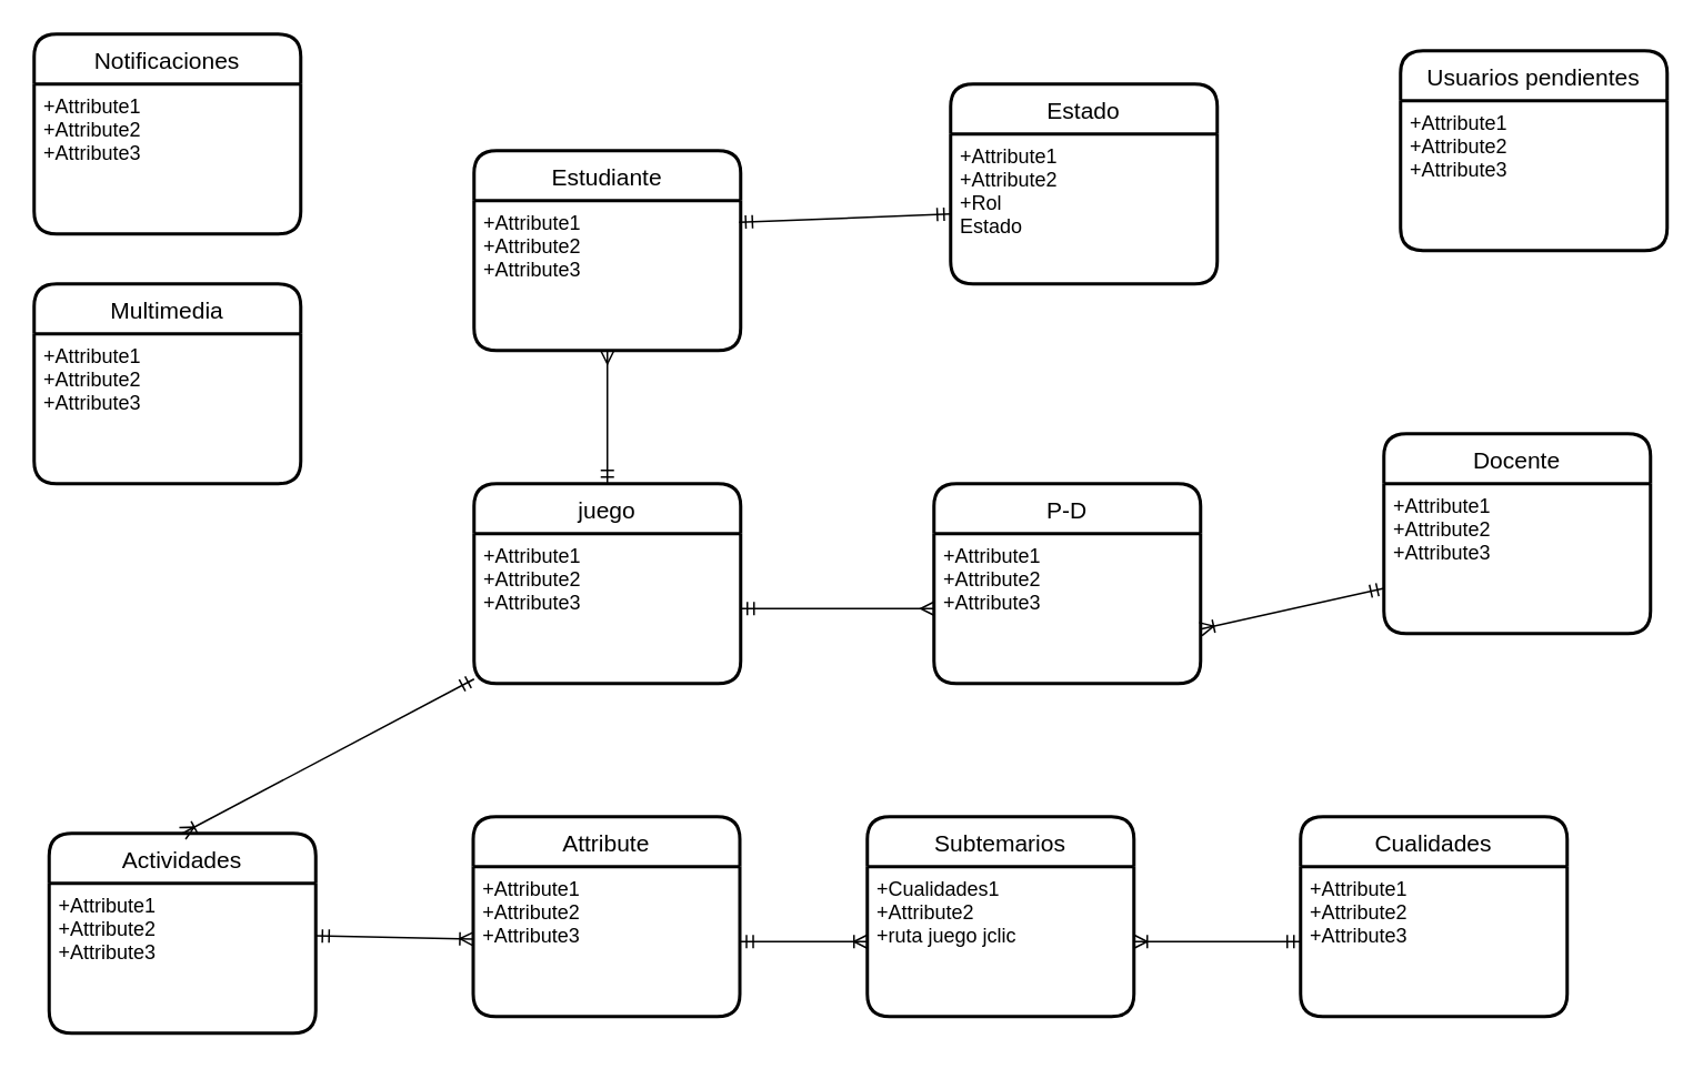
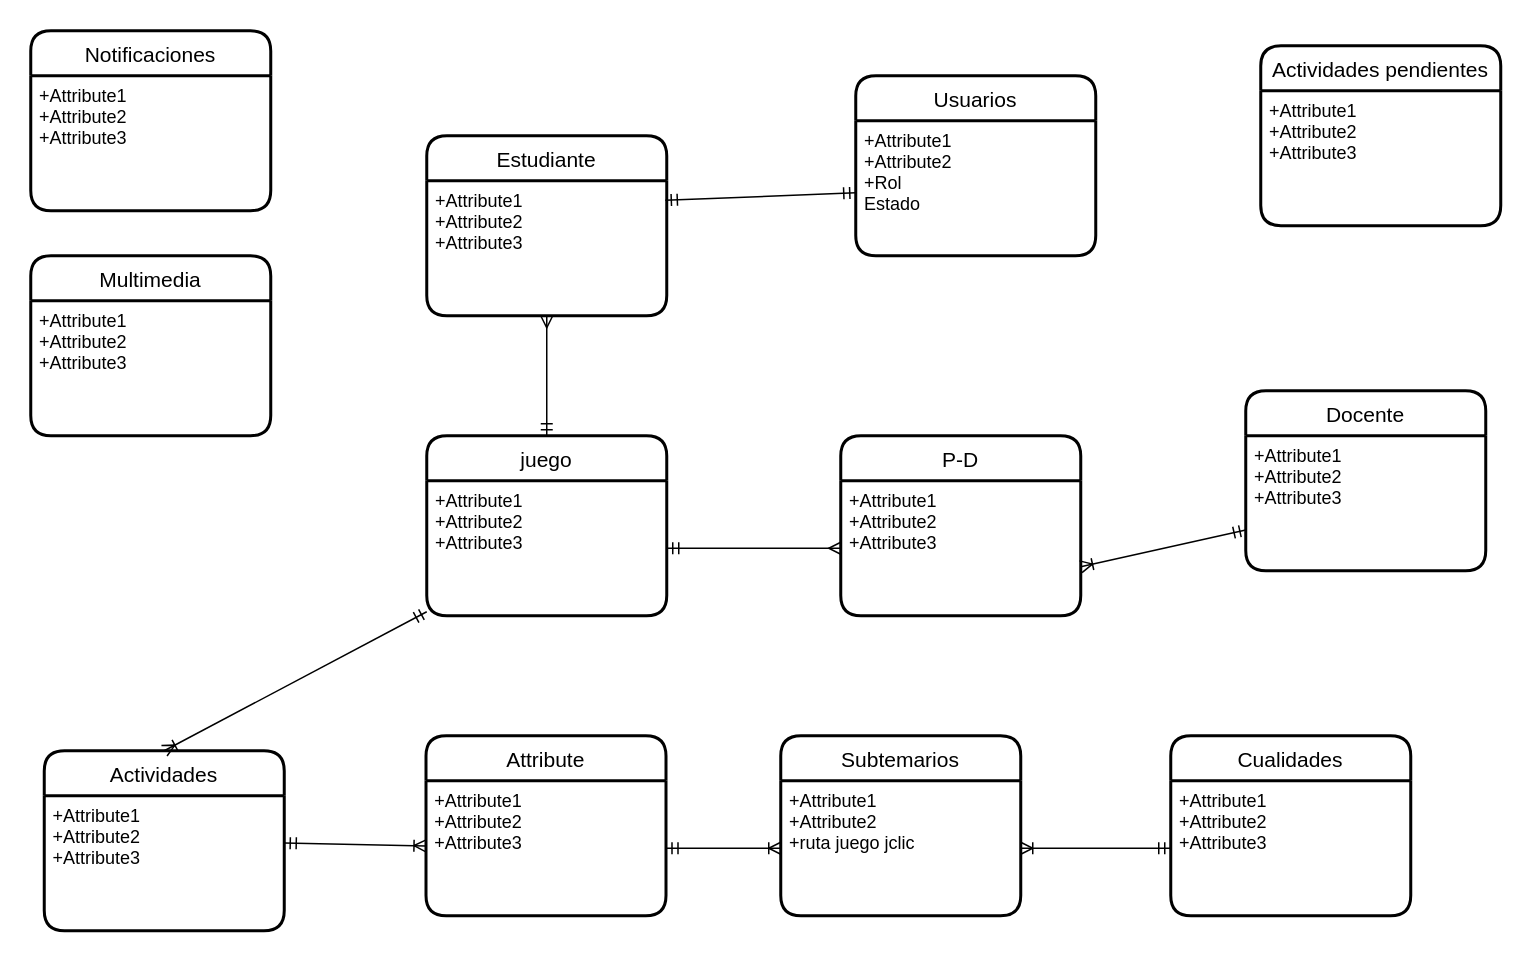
- <mxCell id="34" value="Usuarios pendientes" style="swimlane;childLayout=stackLayout;horizontal=1;startSize=30;horizontalStack=0;rounded=1;fontSize=14;fontStyle=0;strokeWidth=2;resizeParent=0;resizeLast=1;shadow=0;dashed=0;align=center;" parent="1" vertex="1"><mxGeometry x="840" y="30" width="160" height="120" as="geometry" /></mxCell>
+ <mxCell id="34" value="Actividades pendientes" style="swimlane;childLayout=stackLayout;horizontal=1;startSize=30;horizontalStack=0;rounded=1;fontSize=14;fontStyle=0;strokeWidth=2;resizeParent=0;resizeLast=1;shadow=0;dashed=0;align=center;" parent="1" vertex="1"><mxGeometry x="840" y="30" width="160" height="120" as="geometry" /></mxCell>
- <mxCell id="10" value="Estado" style="swimlane;childLayout=stackLayout;horizontal=1;startSize=30;horizontalStack=0;rounded=1;fontSize=14;fontStyle=0;strokeWidth=2;resizeParent=0;resizeLast=1;shadow=0;dashed=0;align=center;" parent="1" vertex="1"><mxGeometry x="570" y="50" width="160" height="120" as="geometry" /></mxCell>
+ <mxCell id="10" value="Usuarios" style="swimlane;childLayout=stackLayout;horizontal=1;startSize=30;horizontalStack=0;rounded=1;fontSize=14;fontStyle=0;strokeWidth=2;resizeParent=0;resizeLast=1;shadow=0;dashed=0;align=center;" parent="1" vertex="1"><mxGeometry x="570" y="50" width="160" height="120" as="geometry" /></mxCell>
- <mxCell id="8" value="+Cualidades1&#10;+Attribute2&#10;+ruta juego jclic" style="align=left;strokeColor=none;fillColor=none;spacingLeft=4;fontSize=12;verticalAlign=top;resizable=0;rotatable=0;part=1;" parent="7" vertex="1"><mxGeometry y="30" width="160" height="90" as="geometry" /></mxCell>
+ <mxCell id="8" value="+Attribute1&#10;+Attribute2&#10;+ruta juego jclic" style="align=left;strokeColor=none;fillColor=none;spacingLeft=4;fontSize=12;verticalAlign=top;resizable=0;rotatable=0;part=1;" parent="7" vertex="1"><mxGeometry y="30" width="160" height="90" as="geometry" /></mxCell>
